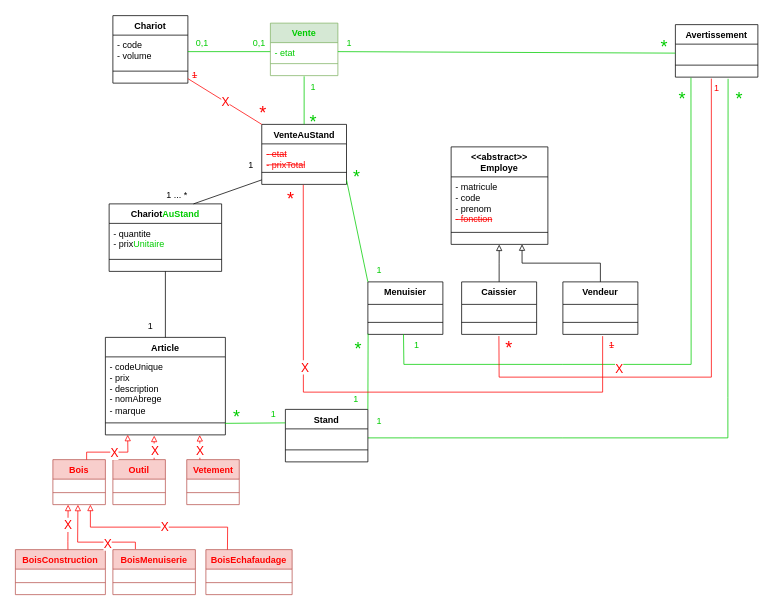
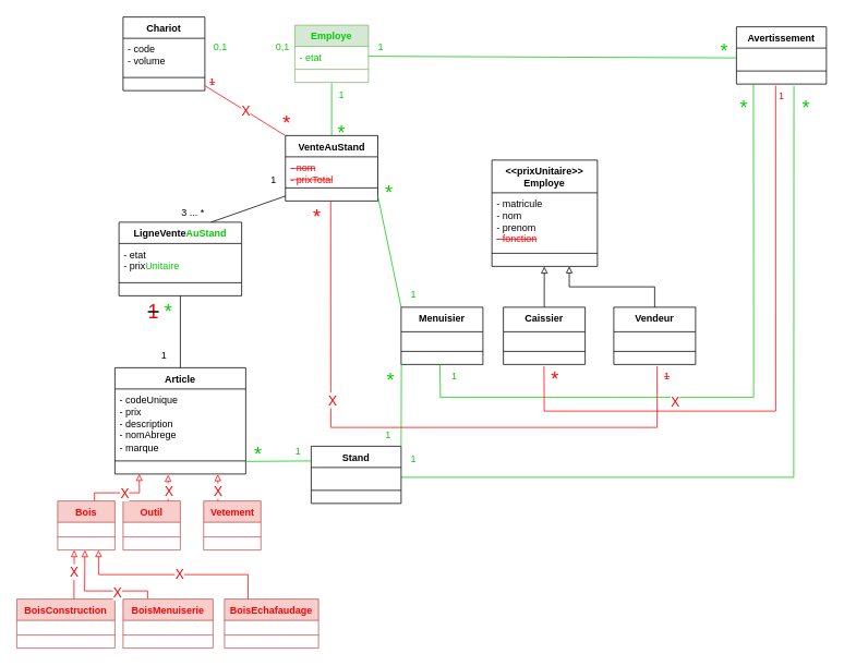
- <mxCell id="9" value="Vente" style="swimlane;fontStyle=1;align=center;verticalAlign=top;childLayout=stackLayout;horizontal=1;startSize=26;horizontalStack=0;resizeParent=1;resizeParentMax=0;resizeLast=0;collapsible=1;marginBottom=0;whiteSpace=wrap;html=1;fillColor=#d5e8d4;strokeColor=#82b366;fontColor=#00CC00;" parent="1" vertex="1"><mxGeometry x="360" y="30" width="90" height="70" as="geometry" /></mxCell>
+ <mxCell id="9" value="Employe" style="swimlane;fontStyle=1;align=center;verticalAlign=top;childLayout=stackLayout;horizontal=1;startSize=26;horizontalStack=0;resizeParent=1;resizeParentMax=0;resizeLast=0;collapsible=1;marginBottom=0;whiteSpace=wrap;html=1;fillColor=#d5e8d4;strokeColor=#82b366;fontColor=#00CC00;" parent="1" vertex="1"><mxGeometry x="360" y="30" width="90" height="70" as="geometry" /></mxCell>
- <mxCell id="6" value="" style="endArrow=none;html=1;rounded=0;entryX=1;entryY=0.5;entryDx=0;entryDy=0;exitX=0;exitY=0.5;exitDx=0;exitDy=0;strokeColor=#00CC00;" parent="1" source="10" target="3" edge="1"><mxGeometry width="50" height="50" relative="1" as="geometry"><mxPoint x="360" y="65" as="sourcePoint" /><mxPoint x="359" y="-8" as="targetPoint" /></mxGeometry></mxCell>
- <mxCell id="14" value="&lt;font color=&quot;#ff0000&quot;&gt;&lt;strike&gt;- etat&lt;br&gt;- prixTotal&lt;/strike&gt;&lt;/font&gt;" style="text;strokeColor=none;fillColor=none;align=left;verticalAlign=top;spacingLeft=4;spacingRight=4;overflow=hidden;rotatable=0;points=[[0,0.5],[1,0.5]];portConstraint=eastwest;whiteSpace=wrap;html=1;" parent="13" vertex="1"><mxGeometry y="26" width="113" height="34" as="geometry" /></mxCell>
+ <mxCell id="14" value="&lt;font color=&quot;#ff0000&quot;&gt;&lt;strike&gt;- nom&lt;br&gt;- prixTotal&lt;/strike&gt;&lt;/font&gt;" style="text;strokeColor=none;fillColor=none;align=left;verticalAlign=top;spacingLeft=4;spacingRight=4;overflow=hidden;rotatable=0;points=[[0,0.5],[1,0.5]];portConstraint=eastwest;whiteSpace=wrap;html=1;" parent="13" vertex="1"><mxGeometry y="26" width="113" height="34" as="geometry" /></mxCell>
- <mxCell id="24" value="&amp;lt;&amp;lt;abstract&amp;gt;&amp;gt;&lt;br&gt;Employe" style="swimlane;fontStyle=1;align=center;verticalAlign=top;childLayout=stackLayout;horizontal=1;startSize=40;horizontalStack=0;resizeParent=1;resizeParentMax=0;resizeLast=0;collapsible=1;marginBottom=0;whiteSpace=wrap;html=1;" parent="1" vertex="1"><mxGeometry x="601" y="195" width="129" height="130" as="geometry" /></mxCell>
+ <mxCell id="24" value="&amp;lt;&amp;lt;prixUnitaire&amp;gt;&amp;gt;&lt;br&gt;Employe" style="swimlane;fontStyle=1;align=center;verticalAlign=top;childLayout=stackLayout;horizontal=1;startSize=40;horizontalStack=0;resizeParent=1;resizeParentMax=0;resizeLast=0;collapsible=1;marginBottom=0;whiteSpace=wrap;html=1;" parent="1" vertex="1"><mxGeometry x="601" y="195" width="129" height="130" as="geometry" /></mxCell>
- <mxCell id="69" value="&lt;font style=&quot;font-size: 12px;&quot;&gt;1 ... *&lt;/font&gt;" style="text;html=1;align=center;verticalAlign=middle;resizable=0;points=[];autosize=1;strokeColor=none;fillColor=none;" parent="1" vertex="1"><mxGeometry x="210" y="244" width="50" height="30" as="geometry" /></mxCell>
+ <mxCell id="69" value="&lt;font style=&quot;font-size: 12px;&quot;&gt;3 ... *&lt;/font&gt;" style="text;html=1;align=center;verticalAlign=middle;resizable=0;points=[];autosize=1;strokeColor=none;fillColor=none;" parent="1" vertex="1"><mxGeometry x="210" y="244" width="50" height="30" as="geometry" /></mxCell>
- <mxCell id="25" value="- matricule&lt;br&gt;- code&lt;br&gt;- prenom&lt;br&gt;&lt;font color=&quot;#ff0000&quot;&gt;&lt;strike&gt;- fonction&lt;/strike&gt;&lt;/font&gt;" style="text;strokeColor=none;fillColor=none;align=left;verticalAlign=top;spacingLeft=4;spacingRight=4;overflow=hidden;rotatable=0;points=[[0,0.5],[1,0.5]];portConstraint=eastwest;whiteSpace=wrap;html=1;" parent="24" vertex="1"><mxGeometry y="40" width="129" height="70" as="geometry" /></mxCell>
+ <mxCell id="25" value="- matricule&lt;br&gt;- nom&lt;br&gt;- prenom&lt;br&gt;&lt;font color=&quot;#ff0000&quot;&gt;&lt;strike&gt;- fonction&lt;/strike&gt;&lt;/font&gt;" style="text;strokeColor=none;fillColor=none;align=left;verticalAlign=top;spacingLeft=4;spacingRight=4;overflow=hidden;rotatable=0;points=[[0,0.5],[1,0.5]];portConstraint=eastwest;whiteSpace=wrap;html=1;" parent="24" vertex="1"><mxGeometry y="40" width="129" height="70" as="geometry" /></mxCell>
- <mxCell id="64" value="Chariot&lt;font color=&quot;#00cc00&quot;&gt;AuStand&lt;/font&gt;" style="swimlane;fontStyle=1;align=center;verticalAlign=top;childLayout=stackLayout;horizontal=1;startSize=26;horizontalStack=0;resizeParent=1;resizeParentMax=0;resizeLast=0;collapsible=1;marginBottom=0;whiteSpace=wrap;html=1;" parent="1" vertex="1"><mxGeometry x="145" y="271" width="150" height="90" as="geometry" /></mxCell>
+ <mxCell id="64" value="LigneVente&lt;font color=&quot;#00cc00&quot;&gt;AuStand&lt;/font&gt;" style="swimlane;fontStyle=1;align=center;verticalAlign=top;childLayout=stackLayout;horizontal=1;startSize=26;horizontalStack=0;resizeParent=1;resizeParentMax=0;resizeLast=0;collapsible=1;marginBottom=0;whiteSpace=wrap;html=1;" parent="1" vertex="1"><mxGeometry x="145" y="271" width="150" height="90" as="geometry" /></mxCell>
- <mxCell id="65" value="- quantite&lt;br&gt;- prix&lt;font color=&quot;#00cc00&quot;&gt;Unitaire&lt;/font&gt;" style="text;strokeColor=none;fillColor=none;align=left;verticalAlign=top;spacingLeft=4;spacingRight=4;overflow=hidden;rotatable=0;points=[[0,0.5],[1,0.5]];portConstraint=eastwest;whiteSpace=wrap;html=1;" parent="64" vertex="1"><mxGeometry y="26" width="150" height="44" as="geometry" /></mxCell>
+ <mxCell id="65" value="- etat&lt;br&gt;- prix&lt;font color=&quot;#00cc00&quot;&gt;Unitaire&lt;/font&gt;" style="text;strokeColor=none;fillColor=none;align=left;verticalAlign=top;spacingLeft=4;spacingRight=4;overflow=hidden;rotatable=0;points=[[0,0.5],[1,0.5]];portConstraint=eastwest;whiteSpace=wrap;html=1;" parent="64" vertex="1"><mxGeometry y="26" width="150" height="44" as="geometry" /></mxCell>
+ <mxCell id="73" value="&lt;font style=&quot;font-size: 24px;&quot;&gt;&lt;strike&gt;&lt;font color=&quot;#ff0000&quot;&gt;1&lt;/font&gt;&lt;/strike&gt; &lt;font color=&quot;#00cc00&quot;&gt;*&lt;/font&gt;&lt;/font&gt;" style="text;html=1;align=center;verticalAlign=middle;resizable=0;points=[];autosize=1;strokeColor=none;fillColor=none;" parent="1" vertex="1"><mxGeometry x="170" y="361" width="50" height="40" as="geometry" /></mxCell>
